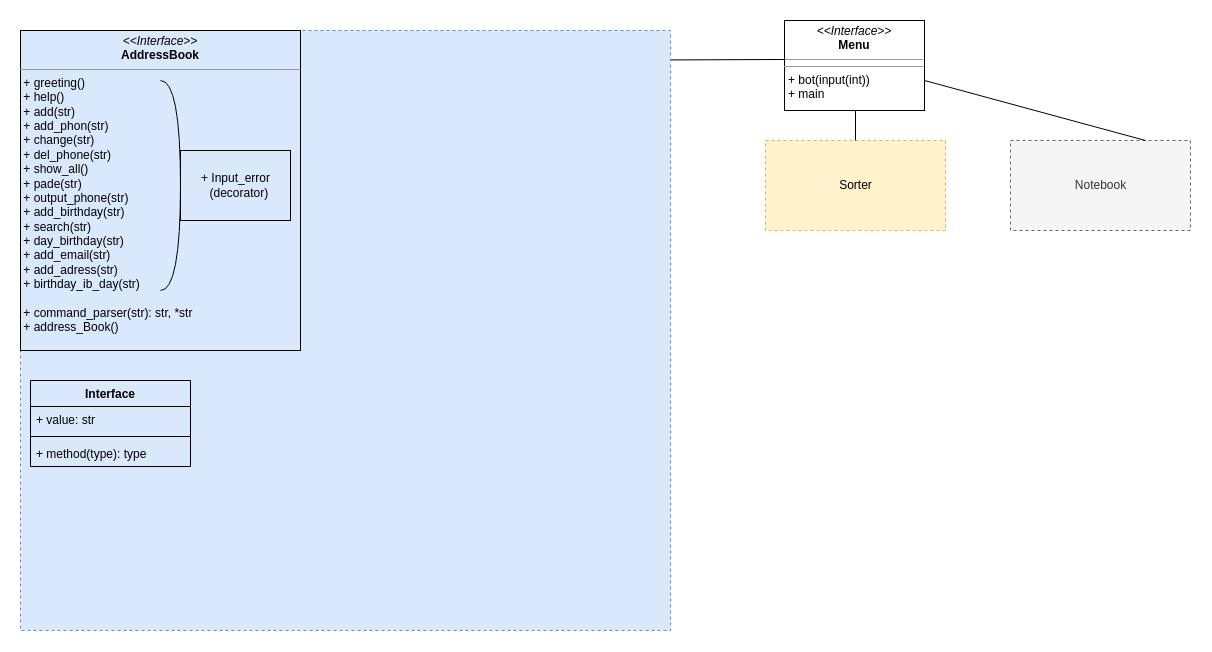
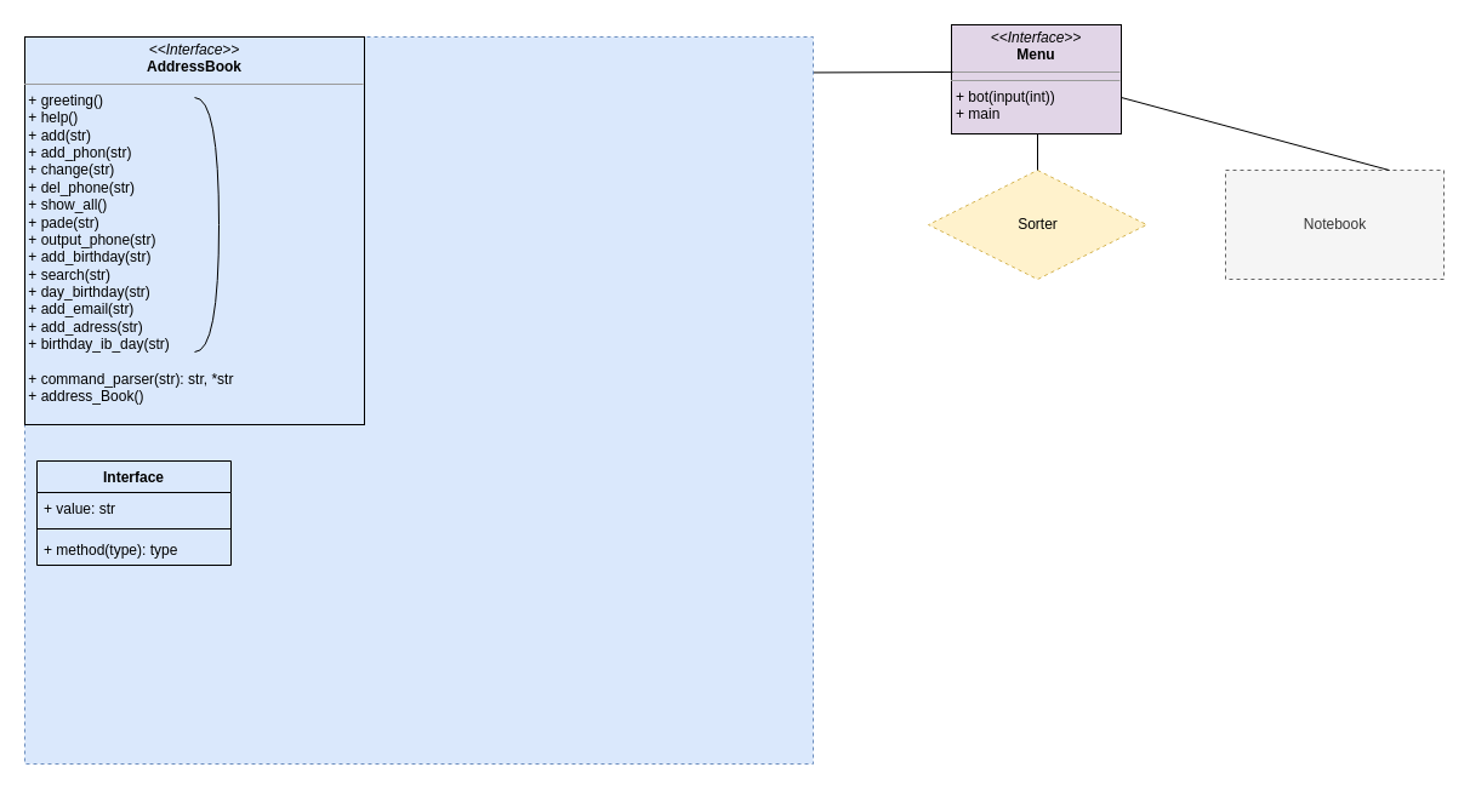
- <mxCell id="2" value="&lt;p style=&quot;margin:0px;margin-top:4px;text-align:center;&quot;&gt;&lt;i&gt;&amp;lt;&amp;lt;Interface&amp;gt;&amp;gt;&lt;/i&gt;&lt;br&gt;&lt;b&gt;Menu&lt;/b&gt;&lt;br&gt;&lt;/p&gt;&lt;hr size=&quot;1&quot;&gt;&lt;hr size=&quot;1&quot;&gt;&lt;p style=&quot;margin:0px;margin-left:4px;&quot;&gt;+ bot(input(int))&lt;br&gt;+ main&lt;br&gt;&lt;/p&gt;" style="verticalAlign=top;align=left;overflow=fill;fontSize=12;fontFamily=Helvetica;html=1;" parent="1" vertex="1"><mxGeometry x="784" y="20" width="140" height="90" as="geometry" /></mxCell>
+ <mxCell id="2" value="&lt;p style=&quot;margin:0px;margin-top:4px;text-align:center;&quot;&gt;&lt;i&gt;&amp;lt;&amp;lt;Interface&amp;gt;&amp;gt;&lt;/i&gt;&lt;br&gt;&lt;b&gt;Menu&lt;/b&gt;&lt;br&gt;&lt;/p&gt;&lt;hr size=&quot;1&quot;&gt;&lt;hr size=&quot;1&quot;&gt;&lt;p style=&quot;margin:0px;margin-left:4px;&quot;&gt;+ bot(input(int))&lt;br&gt;+ main&lt;br&gt;&lt;/p&gt;" style="verticalAlign=top;align=left;overflow=fill;fontSize=12;fontFamily=Helvetica;html=1;fillColor=#e1d5e7;" parent="1" vertex="1"><mxGeometry x="784" y="20" width="140" height="90" as="geometry" /></mxCell>
- <mxCell id="10" value="&lt;div&gt;+ Input_error&lt;/div&gt;&lt;div&gt;&amp;nbsp; (decorator)&lt;/div&gt;" style="html=1;fillColor=none;" vertex="1" parent="1"><mxGeometry x="180" y="150" width="110" height="70" as="geometry" /></mxCell>
- <mxCell id="3" value="Sorter" style="html=1;dropTarget=0;dashed=1;fillColor=#fff2cc;strokeColor=#d6b656;" vertex="1" parent="1"><mxGeometry x="765" y="140" width="180" height="90" as="geometry" /></mxCell>
+ <mxCell id="3" value="Sorter" style="rhombus;html=1;dropTarget=0;dashed=1;fillColor=#fff2cc;strokeColor=#d6b656;" vertex="1" parent="1"><mxGeometry x="765" y="140" width="180" height="90" as="geometry" /></mxCell>
